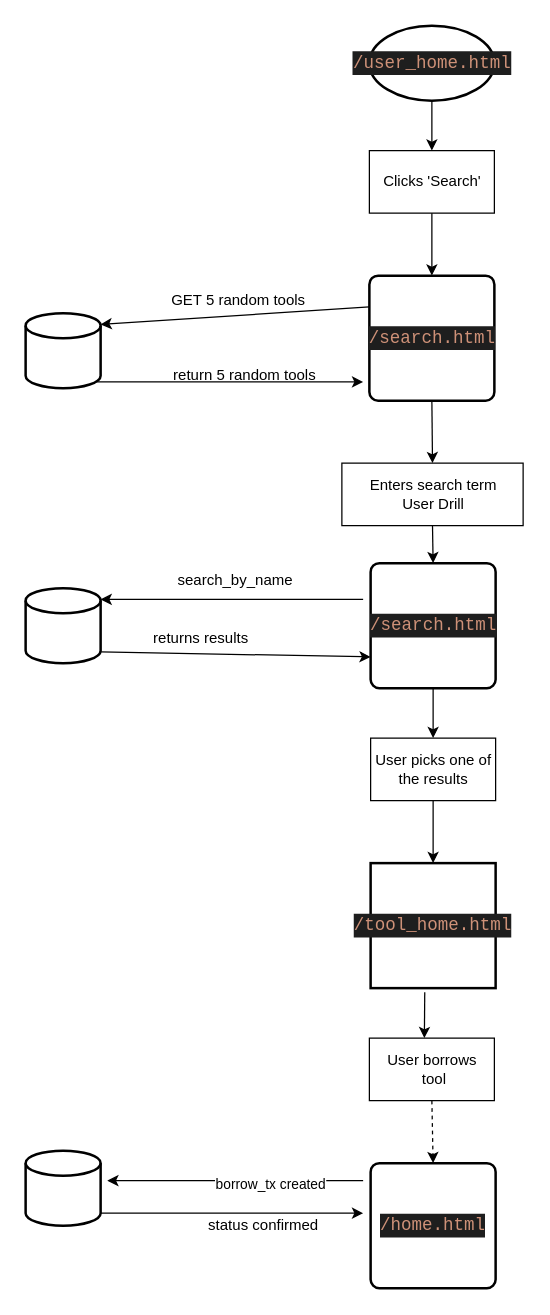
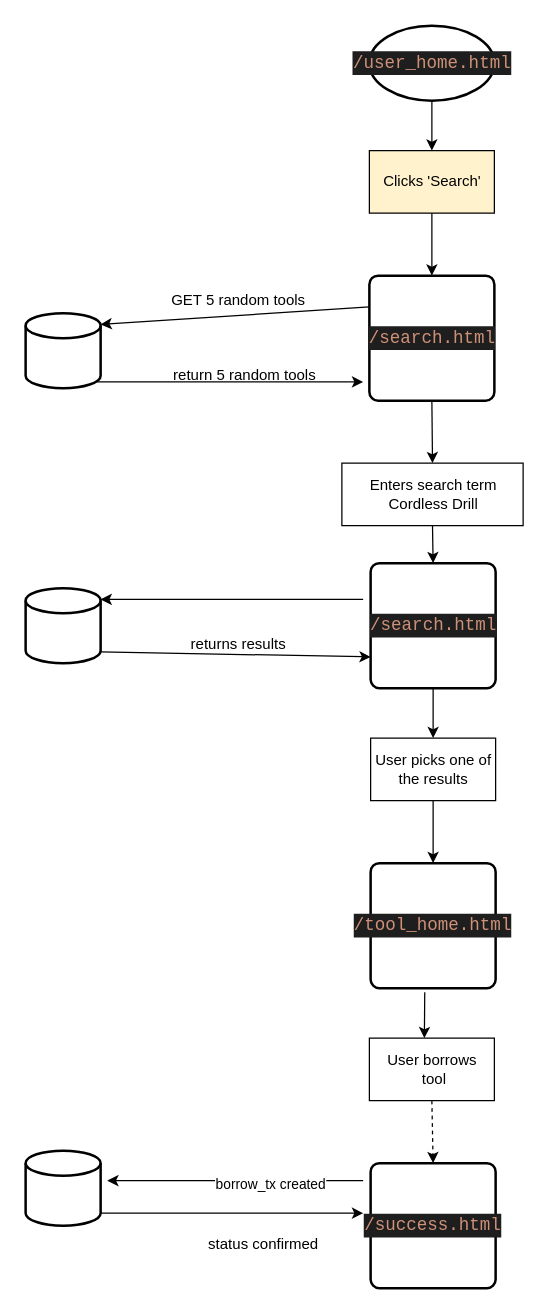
- <mxCell id="4" value="Clicks 'Search'" style="html=1;dashed=0;whitespace=wrap;" vertex="1" parent="1"><mxGeometry x="295" y="120" width="100" height="50" as="geometry" /></mxCell>
+ <mxCell id="4" value="Clicks 'Search'" style="html=1;dashed=0;whitespace=wrap;fillColor=#fff2cc;" vertex="1" parent="1"><mxGeometry x="295" y="120" width="100" height="50" as="geometry" /></mxCell>
- <mxCell id="13" value="Enters search term&lt;br&gt;User Drill" style="html=1;dashed=0;whitespace=wrap;" vertex="1" parent="1"><mxGeometry x="273" y="370" width="145" height="50" as="geometry" /></mxCell>
+ <mxCell id="13" value="Enters search term&lt;br&gt;Cordless Drill" style="html=1;dashed=0;whitespace=wrap;" vertex="1" parent="1"><mxGeometry x="273" y="370" width="145" height="50" as="geometry" /></mxCell>
- <mxCell id="17" value="search_by_name" style="text;whiteSpace=wrap;html=1;" vertex="1" parent="1"><mxGeometry x="140" y="450" width="120" height="30" as="geometry" /></mxCell>
- <mxCell id="22" value="returns results" style="text;html=1;align=center;verticalAlign=middle;resizable=0;points=[];autosize=1;strokeColor=none;fillColor=none;" vertex="1" parent="1"><mxGeometry x="115" y="500" width="90" height="20" as="geometry" /></mxCell>
+ <mxCell id="22" value="returns results" style="text;html=1;align=center;verticalAlign=middle;resizable=0;points=[];autosize=1;strokeColor=none;fillColor=none;" vertex="1" parent="1"><mxGeometry x="145" y="505" width="90" height="20" as="geometry" /></mxCell>
- <mxCell id="25" value="&#10;&#10;&lt;div style=&quot;color: rgb(212, 212, 212); background-color: rgb(30, 30, 30); font-family: consolas, &amp;quot;courier new&amp;quot;, monospace; font-weight: normal; font-size: 14px; line-height: 19px;&quot;&gt;&lt;div&gt;&lt;span style=&quot;color: #ce9178&quot;&gt;/tool_home.html&lt;/span&gt;&lt;/div&gt;&lt;/div&gt;&#10;&#10;" style="whiteSpace=wrap;html=1;absoluteArcSize=1;arcSize=14;strokeWidth=2;rounded=0;" vertex="1" parent="1"><mxGeometry x="296" y="690" width="100" height="100" as="geometry" /></mxCell>
+ <mxCell id="25" value="&#10;&#10;&lt;div style=&quot;color: rgb(212, 212, 212); background-color: rgb(30, 30, 30); font-family: consolas, &amp;quot;courier new&amp;quot;, monospace; font-weight: normal; font-size: 14px; line-height: 19px;&quot;&gt;&lt;div&gt;&lt;span style=&quot;color: #ce9178&quot;&gt;/tool_home.html&lt;/span&gt;&lt;/div&gt;&lt;/div&gt;&#10;&#10;" style="rounded=1;whiteSpace=wrap;html=1;absoluteArcSize=1;arcSize=14;strokeWidth=2;" vertex="1" parent="1"><mxGeometry x="296" y="690" width="100" height="100" as="geometry" /></mxCell>
- <mxCell id="34" value="status confirmed" style="text;html=1;align=center;verticalAlign=middle;resizable=0;points=[];autosize=1;strokeColor=none;fillColor=none;" vertex="1" parent="1"><mxGeometry x="160" y="970" width="100" height="20" as="geometry" /></mxCell>
+ <mxCell id="34" value="status confirmed" style="text;html=1;align=center;verticalAlign=middle;resizable=0;points=[];autosize=1;strokeColor=none;fillColor=none;" vertex="1" parent="1"><mxGeometry x="160" y="985" width="100" height="20" as="geometry" /></mxCell>
- <mxCell id="29" value="&#10;&#10;&lt;div style=&quot;color: rgb(212, 212, 212); background-color: rgb(30, 30, 30); font-family: consolas, &amp;quot;courier new&amp;quot;, monospace; font-weight: normal; font-size: 14px; line-height: 19px;&quot;&gt;&lt;div&gt;&lt;span style=&quot;color: #ce9178&quot;&gt;/home.html&lt;/span&gt;&lt;/div&gt;&lt;/div&gt;&#10;&#10;" style="rounded=1;whiteSpace=wrap;html=1;absoluteArcSize=1;arcSize=14;strokeWidth=2;" vertex="1" parent="1"><mxGeometry x="296" y="930" width="100" height="100" as="geometry" /></mxCell>
+ <mxCell id="29" value="&#10;&#10;&lt;div style=&quot;color: rgb(212, 212, 212); background-color: rgb(30, 30, 30); font-family: consolas, &amp;quot;courier new&amp;quot;, monospace; font-weight: normal; font-size: 14px; line-height: 19px;&quot;&gt;&lt;div&gt;&lt;span style=&quot;color: #ce9178&quot;&gt;/success.html&lt;/span&gt;&lt;/div&gt;&lt;/div&gt;&#10;&#10;" style="rounded=1;whiteSpace=wrap;html=1;absoluteArcSize=1;arcSize=14;strokeWidth=2;" vertex="1" parent="1"><mxGeometry x="296" y="930" width="100" height="100" as="geometry" /></mxCell>
